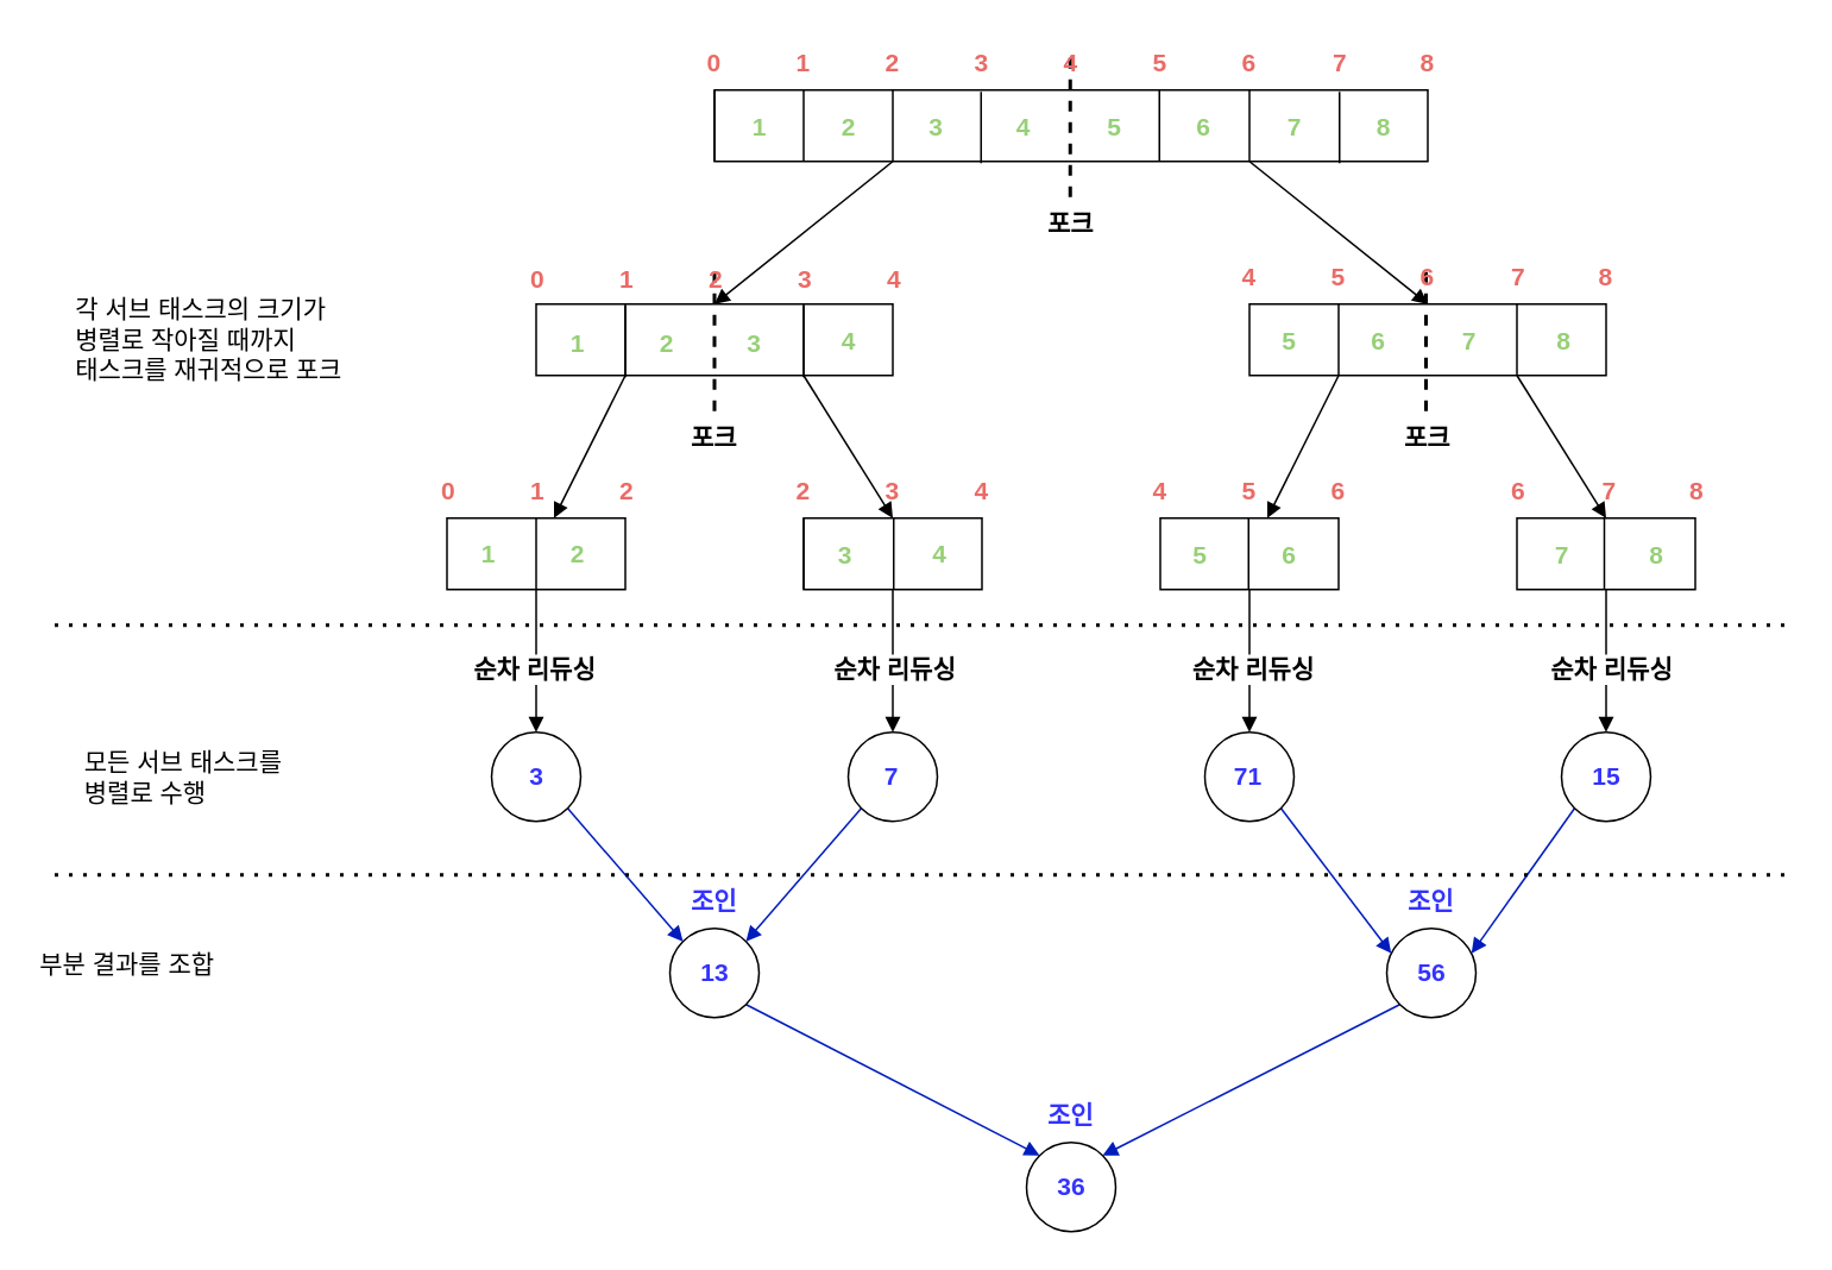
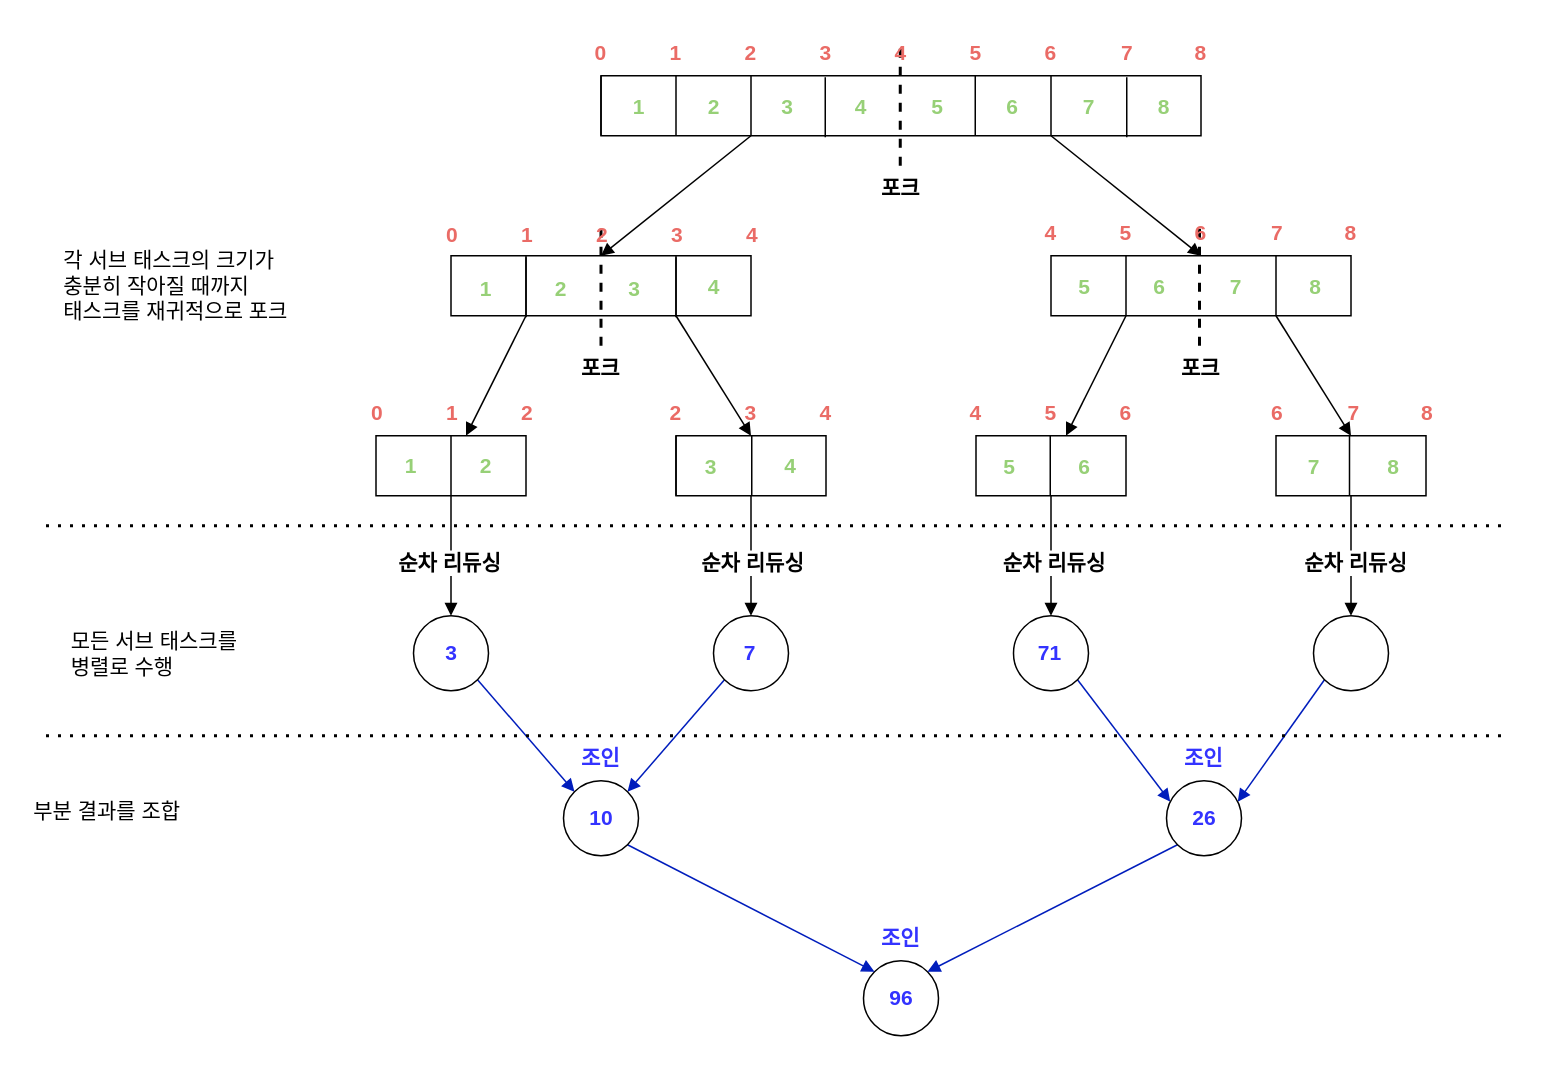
- <mxCell id="47" value="각 서브 태스크의 크기가 &lt;br style=&quot;font-size: 14px;&quot;&gt;병렬로 작아질 때까지 &lt;br style=&quot;font-size: 14px;&quot;&gt;태스크를 재귀적으로 포크" style="text;html=1;strokeColor=none;fillColor=none;align=left;verticalAlign=middle;whiteSpace=wrap;rounded=0;fontStyle=0;fontSize=14;" vertex="1" parent="1"><mxGeometry x="40" y="160" width="200" height="60" as="geometry" /></mxCell>
+ <mxCell id="47" value="각 서브 태스크의 크기가 &lt;br style=&quot;font-size: 14px;&quot;&gt;충분히 작아질 때까지 &lt;br style=&quot;font-size: 14px;&quot;&gt;태스크를 재귀적으로 포크" style="text;html=1;strokeColor=none;fillColor=none;align=left;verticalAlign=middle;whiteSpace=wrap;rounded=0;fontStyle=0;fontSize=14;" vertex="1" parent="1"><mxGeometry x="40" y="160" width="200" height="60" as="geometry" /></mxCell>
- <mxCell id="126" value="15" style="text;html=1;strokeColor=none;fillColor=none;align=center;verticalAlign=middle;whiteSpace=wrap;rounded=0;fontSize=14;fontStyle=1;fontColor=#3333FF;" vertex="1" parent="1"><mxGeometry x="882.5" y="420" width="35" height="30" as="geometry" /></mxCell>
- <mxCell id="127" value="13" style="text;html=1;strokeColor=none;fillColor=none;align=center;verticalAlign=middle;whiteSpace=wrap;rounded=0;fontSize=14;fontStyle=1;fontColor=#3333FF;" vertex="1" parent="1"><mxGeometry x="382.5" y="530" width="35" height="30" as="geometry" /></mxCell>
+ <mxCell id="127" value="10" style="text;html=1;strokeColor=none;fillColor=none;align=center;verticalAlign=middle;whiteSpace=wrap;rounded=0;fontSize=14;fontStyle=1;fontColor=#3333FF;" vertex="1" parent="1"><mxGeometry x="382.5" y="530" width="35" height="30" as="geometry" /></mxCell>
- <mxCell id="128" value="56" style="text;html=1;strokeColor=none;fillColor=none;align=center;verticalAlign=middle;whiteSpace=wrap;rounded=0;fontSize=14;fontStyle=1;fontColor=#3333FF;" vertex="1" parent="1"><mxGeometry x="784.5" y="530" width="35" height="30" as="geometry" /></mxCell>
+ <mxCell id="128" value="26" style="text;html=1;strokeColor=none;fillColor=none;align=center;verticalAlign=middle;whiteSpace=wrap;rounded=0;fontSize=14;fontStyle=1;fontColor=#3333FF;" vertex="1" parent="1"><mxGeometry x="784.5" y="530" width="35" height="30" as="geometry" /></mxCell>
- <mxCell id="129" value="36" style="text;html=1;strokeColor=none;fillColor=none;align=center;verticalAlign=middle;whiteSpace=wrap;rounded=0;fontSize=14;fontStyle=1;fontColor=#3333FF;" vertex="1" parent="1"><mxGeometry x="582.5" y="650" width="35" height="30" as="geometry" /></mxCell>
+ <mxCell id="129" value="96" style="text;html=1;strokeColor=none;fillColor=none;align=center;verticalAlign=middle;whiteSpace=wrap;rounded=0;fontSize=14;fontStyle=1;fontColor=#3333FF;" vertex="1" parent="1"><mxGeometry x="582.5" y="650" width="35" height="30" as="geometry" /></mxCell>
